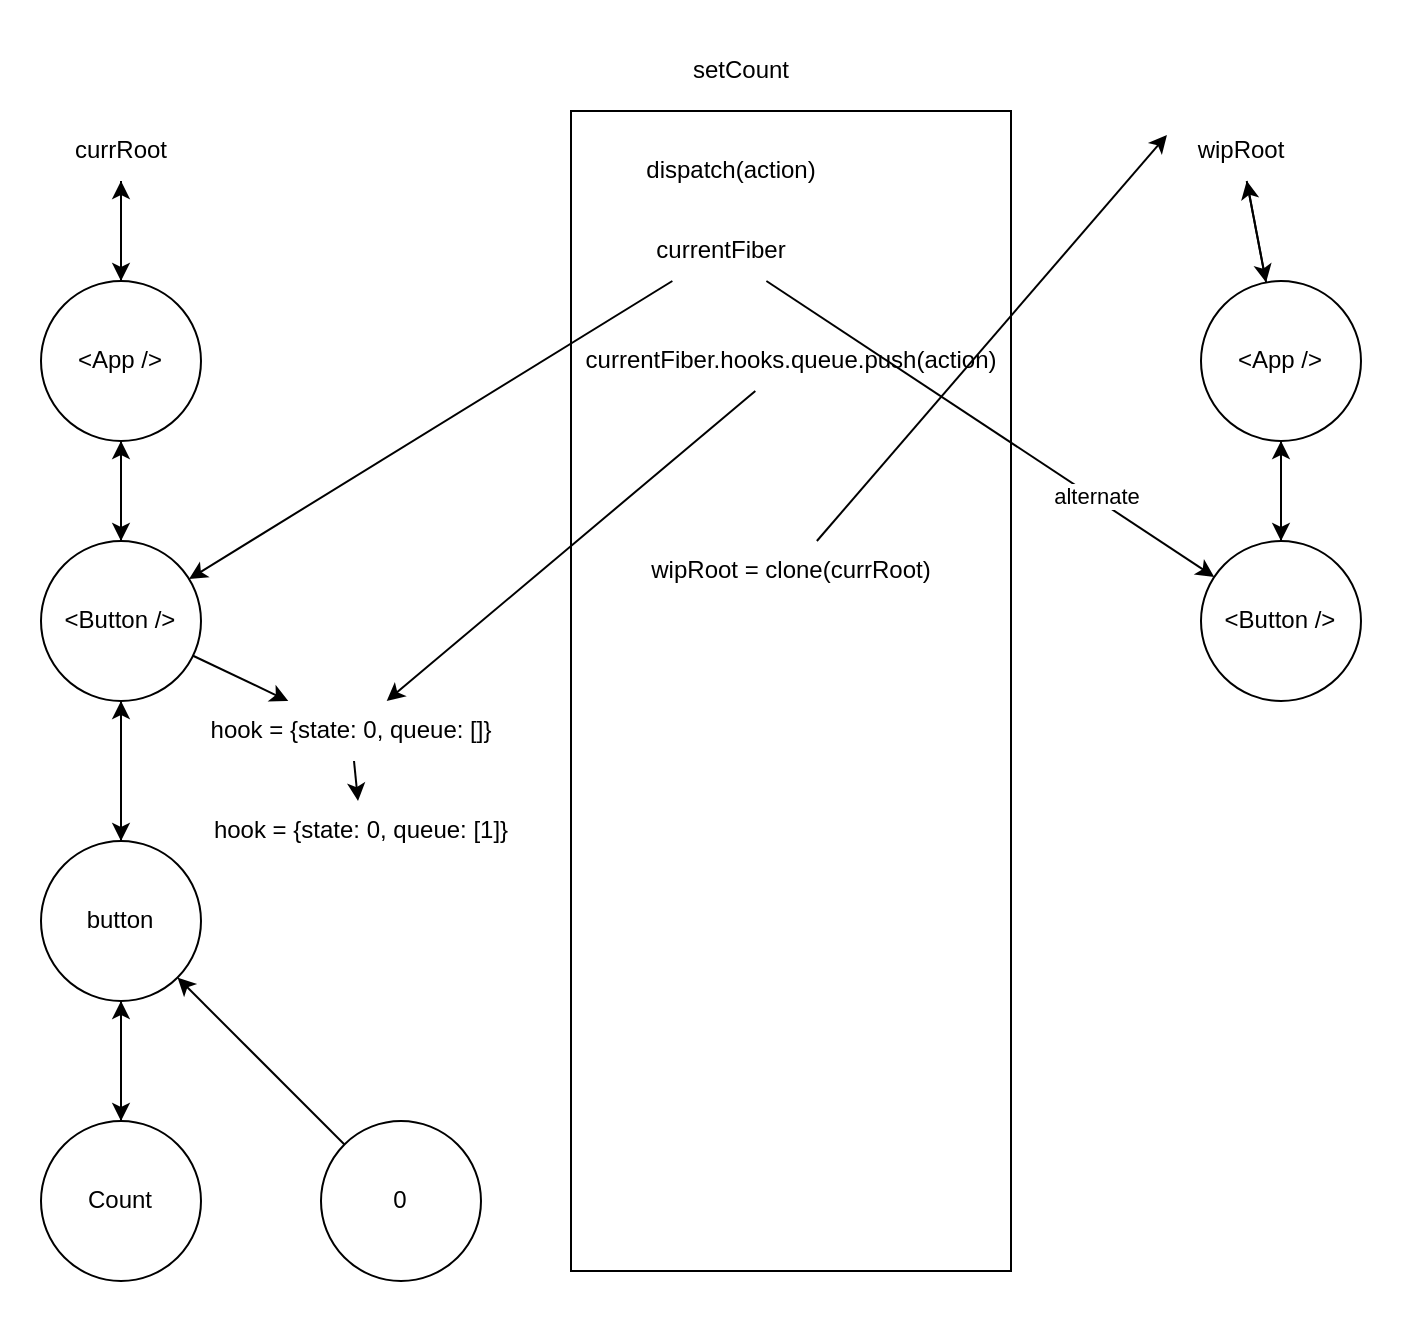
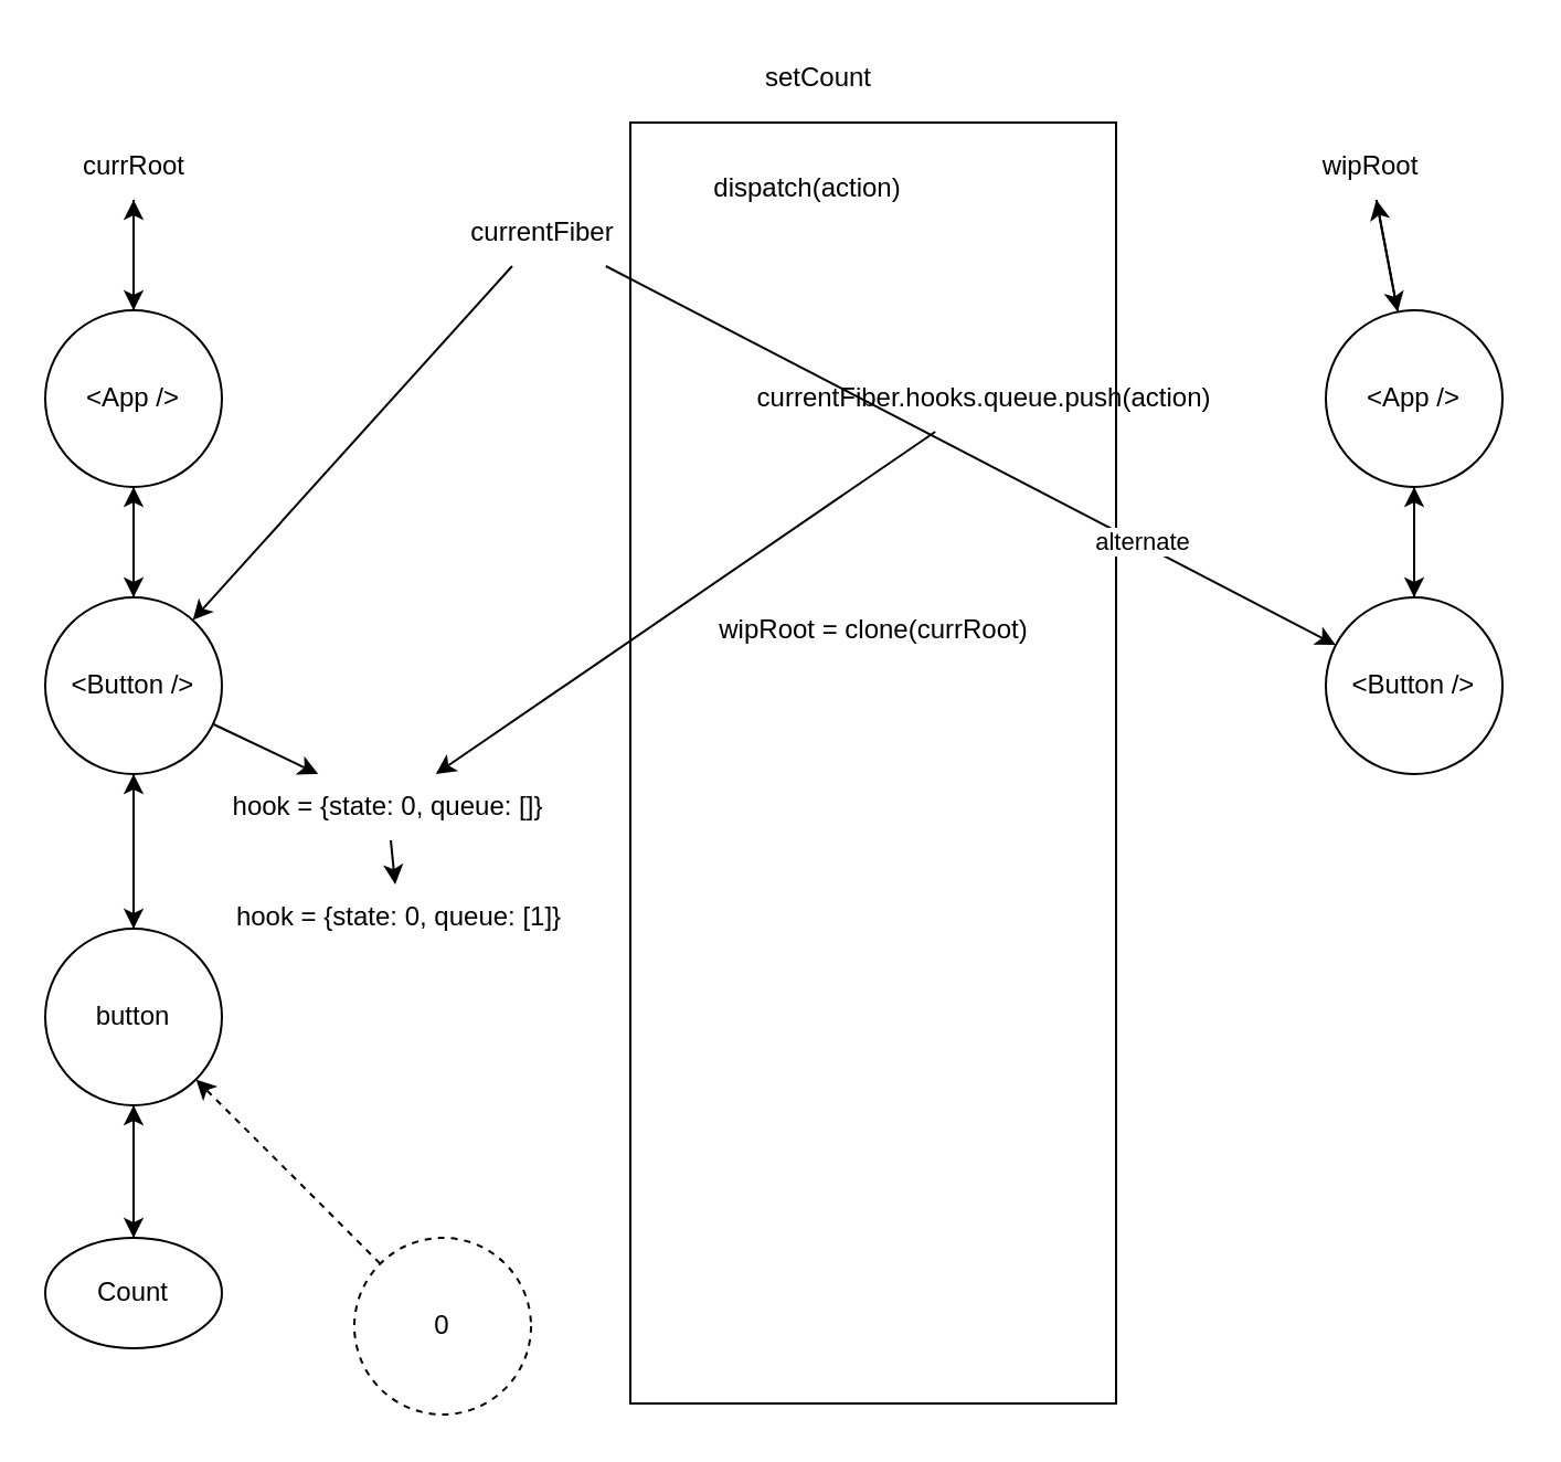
- <mxCell id="33" value="currentFiber" style="text;html=1;align=center;verticalAlign=middle;resizable=0;points=[];autosize=1;strokeColor=none;fillColor=none;" vertex="1" parent="1"><mxGeometry x="315" y="110" width="90" height="30" as="geometry" /></mxCell>
+ <mxCell id="33" value="currentFiber" style="text;html=1;align=center;verticalAlign=middle;resizable=0;points=[];autosize=1;strokeColor=none;fillColor=none;" vertex="1" parent="1"><mxGeometry x="200" y="90" width="90" height="30" as="geometry" /></mxCell>
- <mxCell id="37" style="edgeStyle=none;html=1;entryX=-0.029;entryY=0.233;entryDx=0;entryDy=0;entryPerimeter=0;" edge="1" parent="1" source="38" target="19"><mxGeometry relative="1" as="geometry" /></mxCell>
- <mxCell id="35" value="currentFiber.hooks.queue.push(action)" style="text;html=1;align=center;verticalAlign=middle;resizable=0;points=[];autosize=1;strokeColor=none;fillColor=none;" vertex="1" parent="1"><mxGeometry x="280" y="165" width="230" height="30" as="geometry" /></mxCell>
+ <mxCell id="35" value="currentFiber.hooks.queue.push(action)" style="text;html=1;align=center;verticalAlign=middle;resizable=0;points=[];autosize=1;strokeColor=none;fillColor=none;" vertex="1" parent="1"><mxGeometry x="330" y="165" width="230" height="30" as="geometry" /></mxCell>
- <mxCell id="16" style="edgeStyle=none;html=1;" edge="1" parent="1" source="17" target="13"><mxGeometry relative="1" as="geometry" /></mxCell>
+ <mxCell id="16" style="edgeStyle=none;html=1;dashed=1;" edge="1" parent="1" source="17" target="13"><mxGeometry relative="1" as="geometry" /></mxCell>
- <mxCell id="15" value="Count" style="ellipse;whiteSpace=wrap;html=1;" vertex="1" parent="1"><mxGeometry x="20" y="560" width="80" height="80" as="geometry" /></mxCell>
+ <mxCell id="15" value="Count" style="ellipse;whiteSpace=wrap;html=1;" vertex="1" parent="1"><mxGeometry x="20" y="560" width="80" height="50" as="geometry" /></mxCell>
- <mxCell id="17" value="0" style="ellipse;whiteSpace=wrap;html=1;" vertex="1" parent="1"><mxGeometry x="160" y="560" width="80" height="80" as="geometry" /></mxCell>
+ <mxCell id="17" value="0" style="ellipse;whiteSpace=wrap;html=1;dashed=1;" vertex="1" parent="1"><mxGeometry x="160" y="560" width="80" height="80" as="geometry" /></mxCell>
